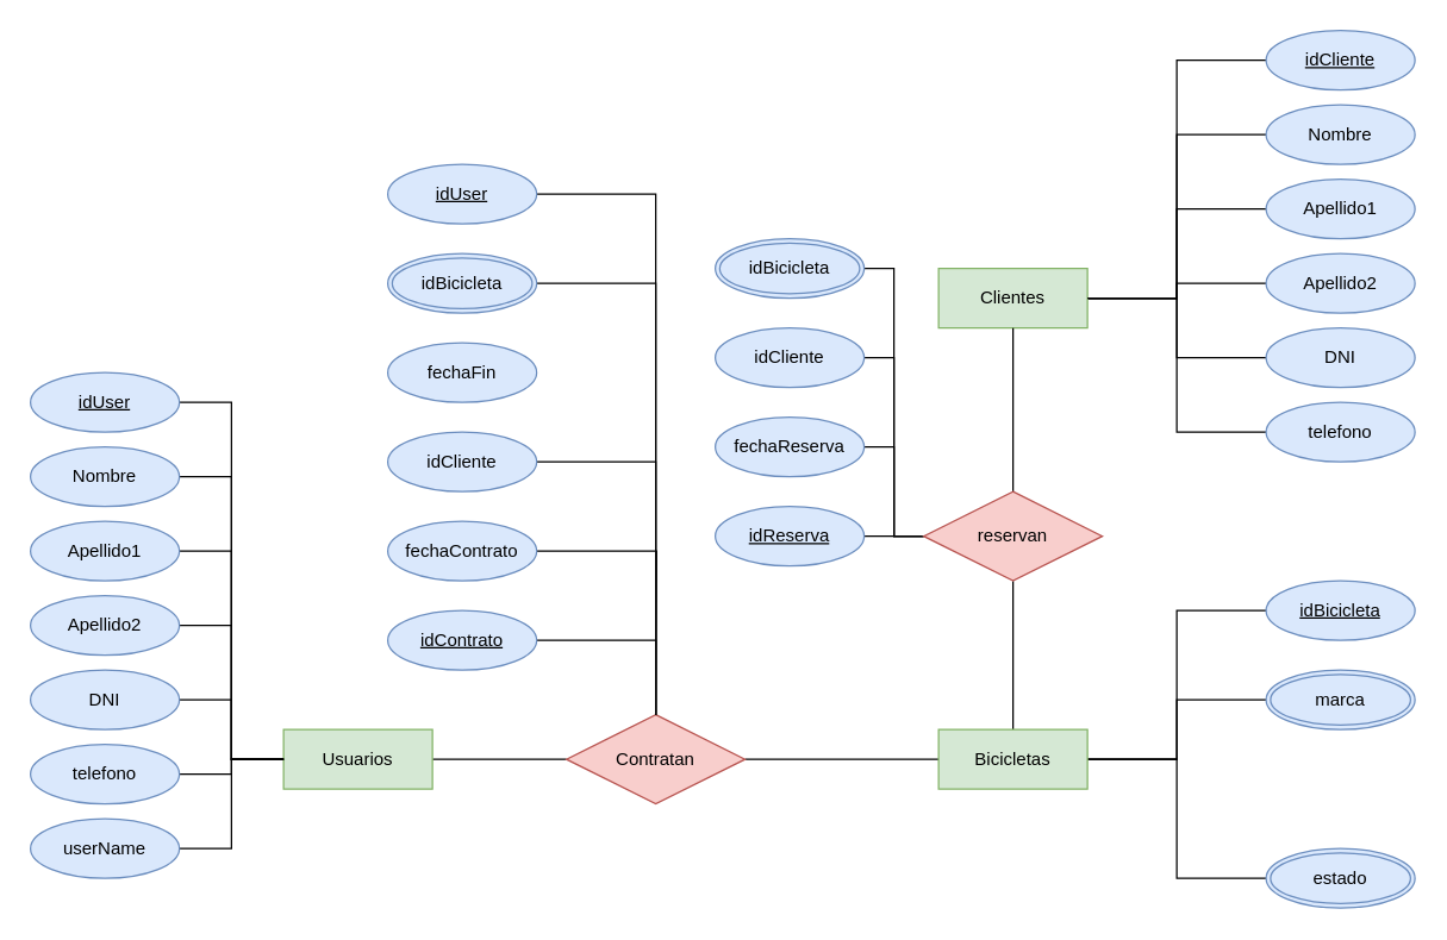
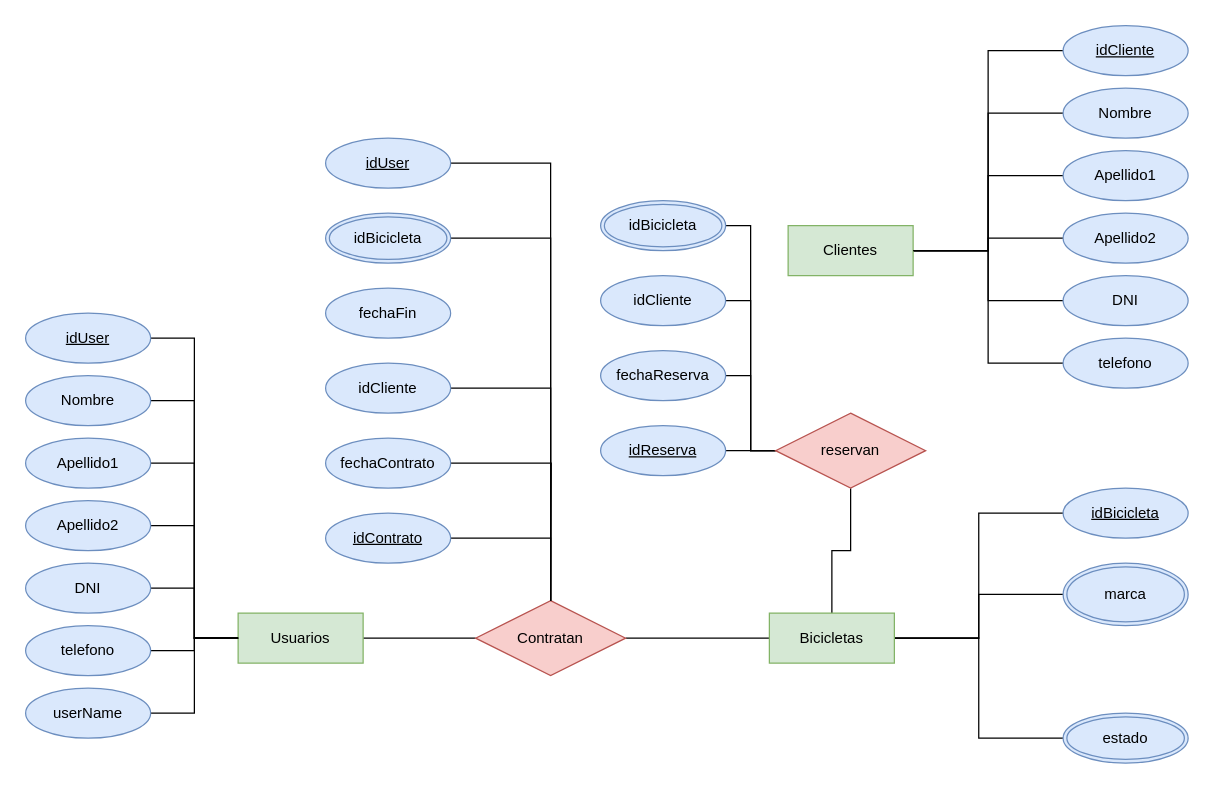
- <mxCell id="17" style="edgeStyle=orthogonalEdgeStyle;rounded=0;orthogonalLoop=1;jettySize=auto;html=1;exitX=0.5;exitY=0;exitDx=0;exitDy=0;entryX=0.5;entryY=1;entryDx=0;entryDy=0;endArrow=none;endFill=0;" edge="1" parent="1" source="22" target="9"><mxGeometry relative="1" as="geometry" /></mxCell>
- <mxCell id="60" value="marca" style="ellipse;shape=doubleEllipse;margin=3;whiteSpace=wrap;html=1;align=center;fillColor=#dae8fc;strokeColor=#6c8ebf;" vertex="1" parent="1"><mxGeometry x="850" y="450" width="100" height="40" as="geometry" /></mxCell>
+ <mxCell id="60" value="marca" style="ellipse;shape=doubleEllipse;margin=3;whiteSpace=wrap;html=1;align=center;fillColor=#dae8fc;strokeColor=#6c8ebf;" vertex="1" parent="1"><mxGeometry x="850" y="450" width="100" height="50" as="geometry" /></mxCell>
- <mxCell id="15" value="Bicicletas" style="whiteSpace=wrap;html=1;align=center;fillColor=#d5e8d4;strokeColor=#82b366;" vertex="1" parent="1"><mxGeometry x="630" y="490" width="100" height="40" as="geometry" /></mxCell>
+ <mxCell id="15" value="Bicicletas" style="whiteSpace=wrap;html=1;align=center;fillColor=#d5e8d4;strokeColor=#82b366;" vertex="1" parent="1"><mxGeometry x="615" y="490" width="100" height="40" as="geometry" /></mxCell>
